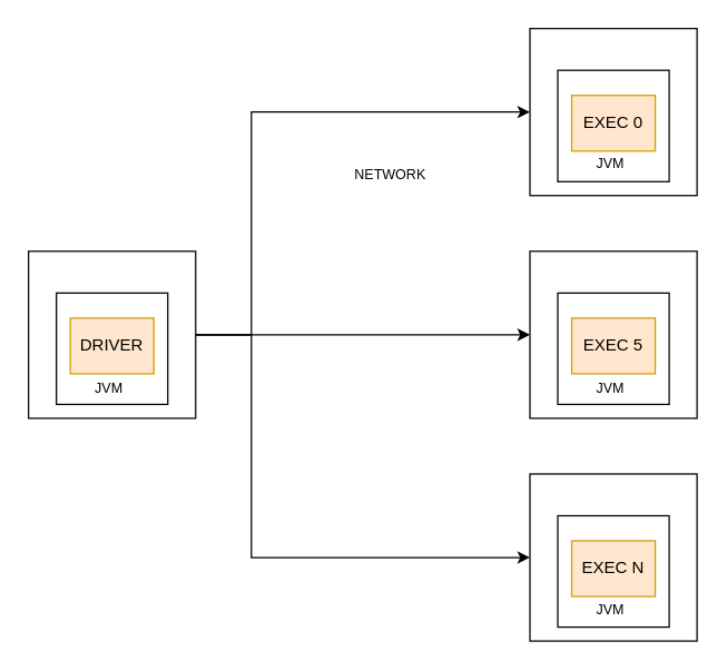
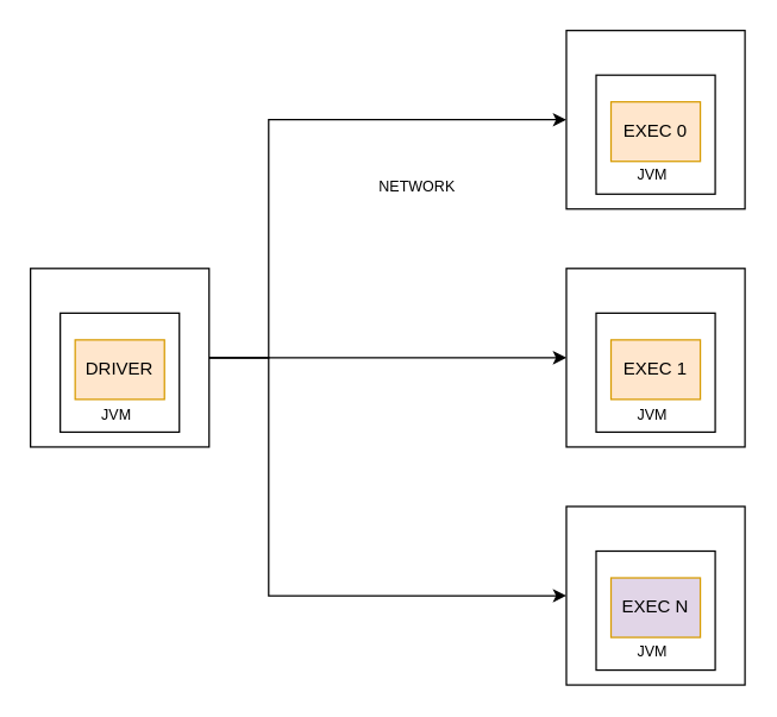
- <mxCell id="13" value="EXEC 5" style="rounded=0;whiteSpace=wrap;html=1;fillColor=#ffe6cc;strokeColor=#d79b00;" vertex="1" parent="1"><mxGeometry x="410" y="228" width="60" height="40" as="geometry" /></mxCell>
+ <mxCell id="13" value="EXEC 1" style="rounded=0;whiteSpace=wrap;html=1;fillColor=#ffe6cc;strokeColor=#d79b00;" vertex="1" parent="1"><mxGeometry x="410" y="228" width="60" height="40" as="geometry" /></mxCell>
- <mxCell id="16" value="EXEC N" style="rounded=0;whiteSpace=wrap;html=1;fillColor=#ffe6cc;strokeColor=#d79b00;" vertex="1" parent="1"><mxGeometry x="410" y="388" width="60" height="40" as="geometry" /></mxCell>
+ <mxCell id="16" value="EXEC N" style="rounded=0;whiteSpace=wrap;html=1;fillColor=#e1d5e7;strokeColor=#d79b00;" vertex="1" parent="1"><mxGeometry x="410" y="388" width="60" height="40" as="geometry" /></mxCell>
